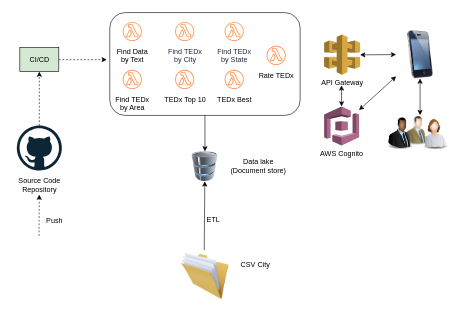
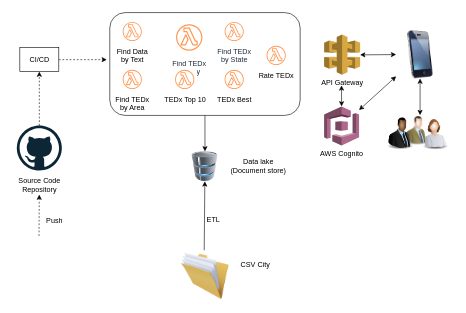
- <mxCell id="9" value="Find TEDx &lt;br&gt;by City" style="outlineConnect=0;fontColor=#232F3E;gradientColor=none;strokeColor=#FF9854;fillColor=#ffffff;dashed=0;verticalLabelPosition=bottom;verticalAlign=top;align=center;html=1;fontSize=12;fontStyle=0;aspect=fixed;shape=mxgraph.aws4.resourceIcon;resIcon=mxgraph.aws4.lambda_function;" parent="1" vertex="1"><mxGeometry x="287.5" y="32" width="40" height="40" as="geometry" /></mxCell>
+ <mxCell id="9" value="Find TEDx &lt;br&gt;by City" style="outlineConnect=0;fontColor=#232F3E;gradientColor=none;strokeColor=#FF9854;fillColor=#ffffff;dashed=0;verticalLabelPosition=bottom;verticalAlign=top;align=center;html=1;fontSize=12;fontStyle=0;aspect=fixed;shape=mxgraph.aws4.resourceIcon;resIcon=mxgraph.aws4.lambda_function;" parent="1" vertex="1"><mxGeometry x="287.5" y="32" width="55" height="60" as="geometry" /></mxCell>
- <mxCell id="19" value="CI/CD" style="rounded=0;whiteSpace=wrap;html=1;fillColor=#d5e8d4;" parent="1" vertex="1"><mxGeometry x="32.5" y="79" width="65" height="40" as="geometry" /></mxCell>
+ <mxCell id="19" value="CI/CD" style="rounded=0;whiteSpace=wrap;html=1;" parent="1" vertex="1"><mxGeometry x="32.5" y="79" width="65" height="40" as="geometry" /></mxCell>
